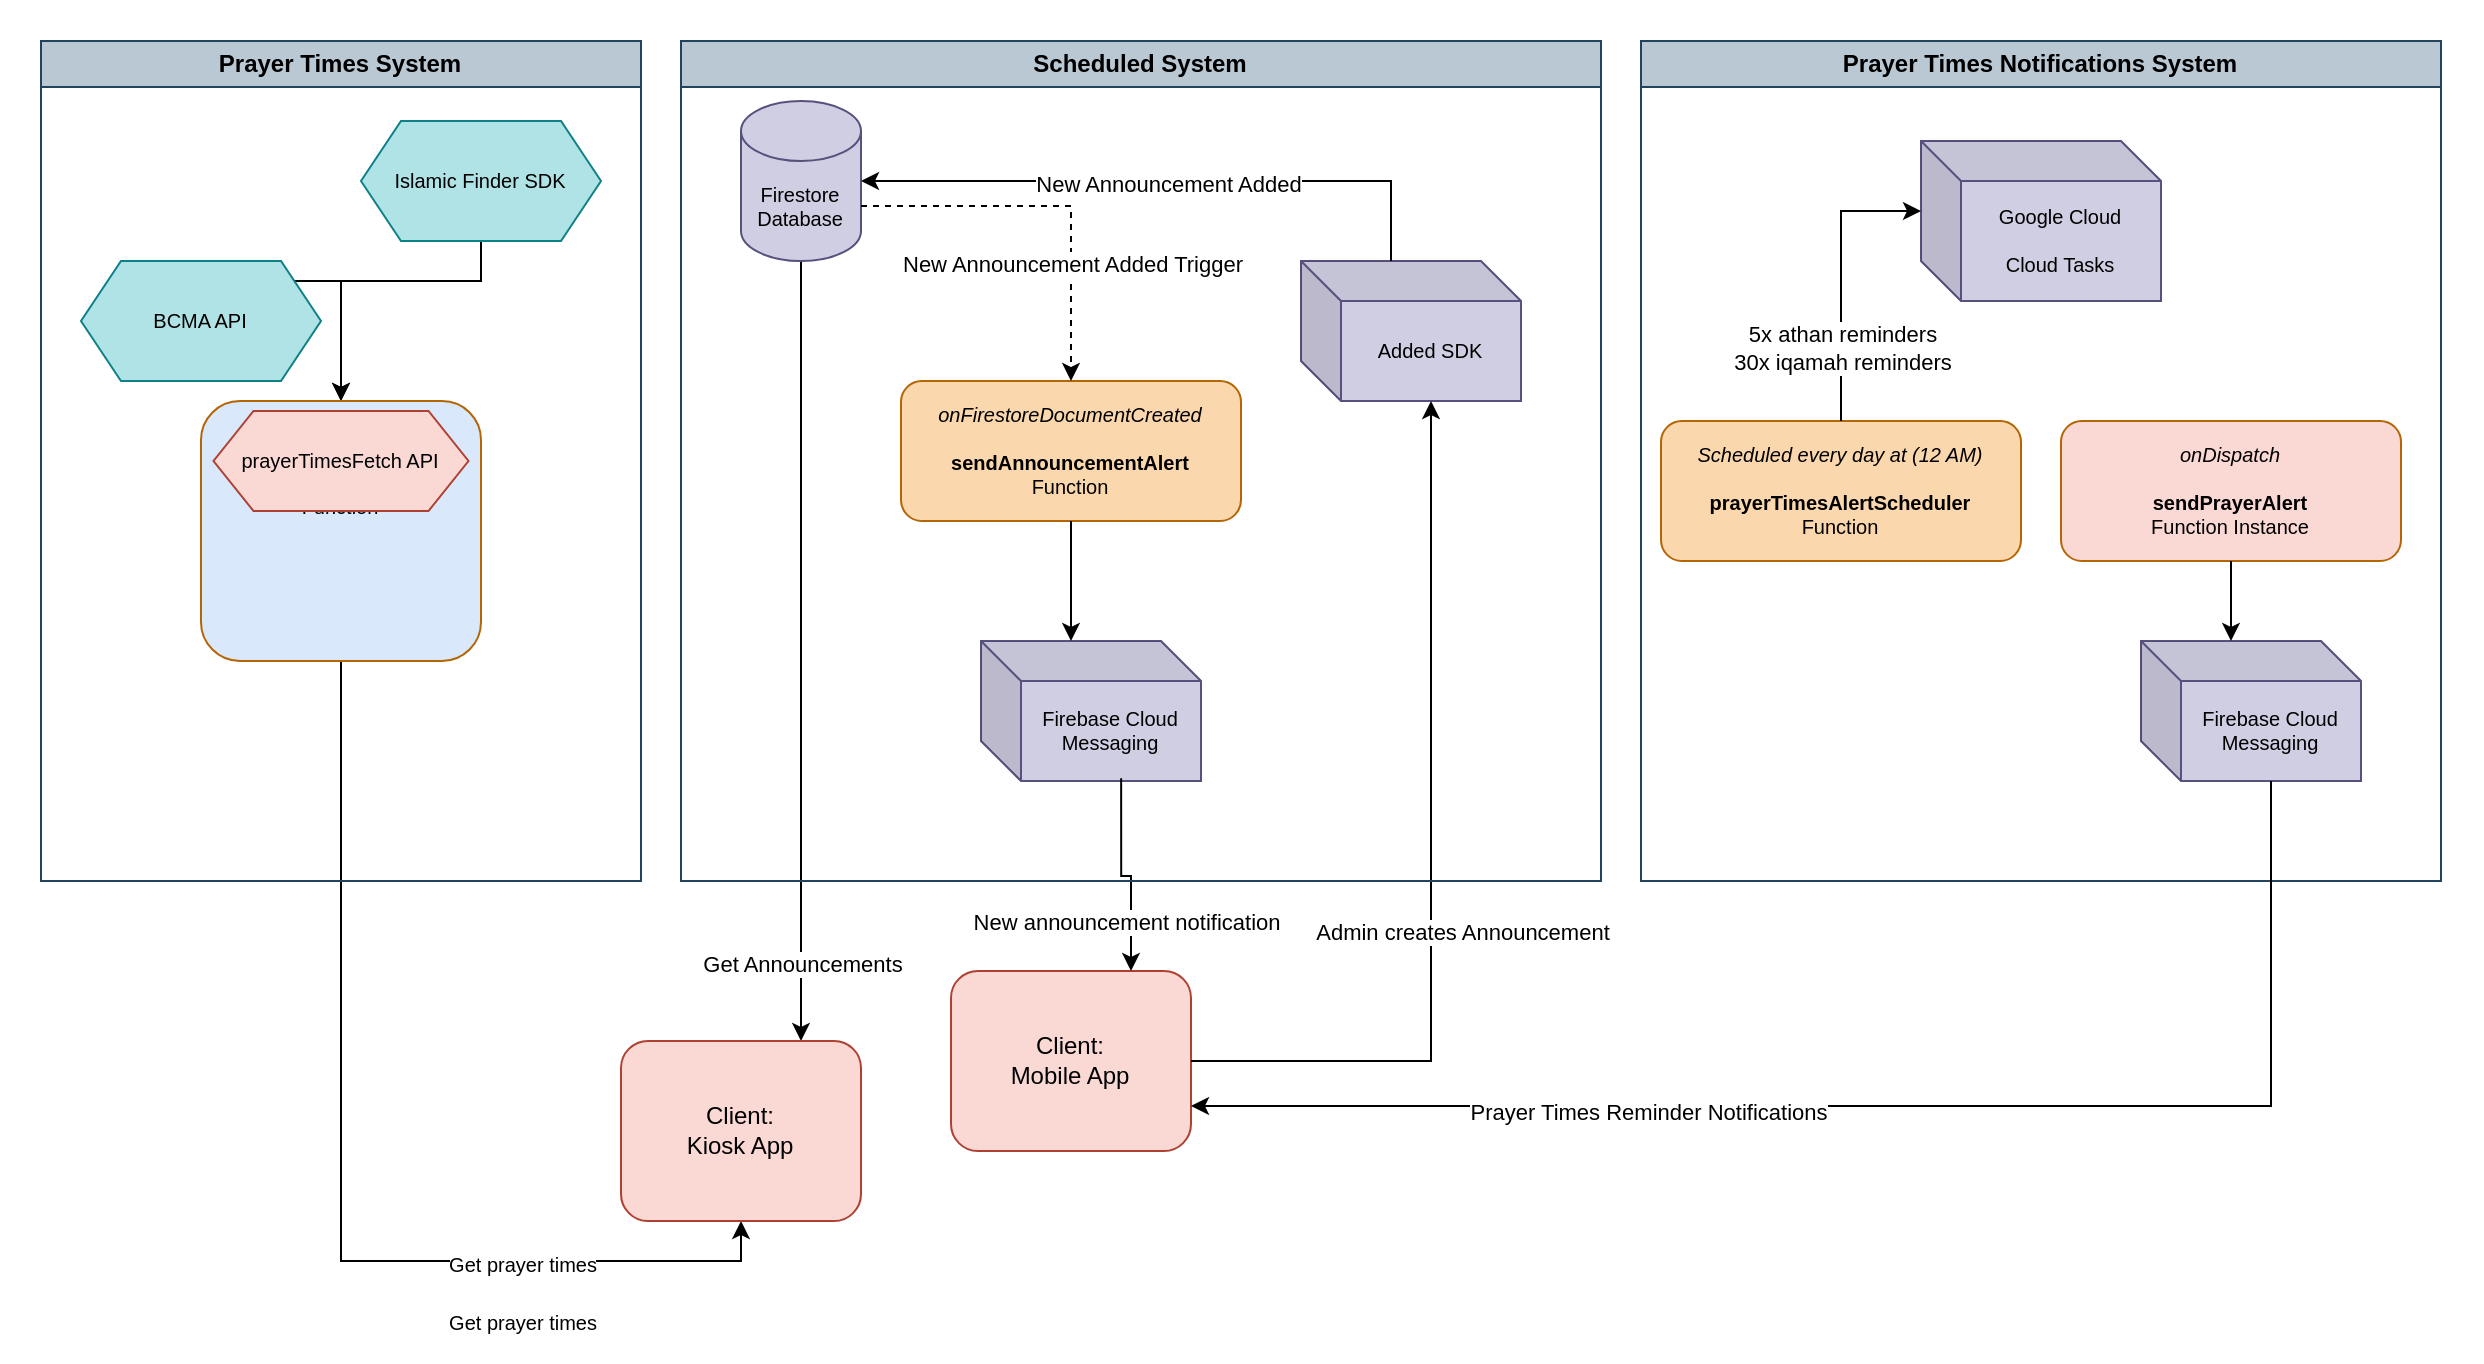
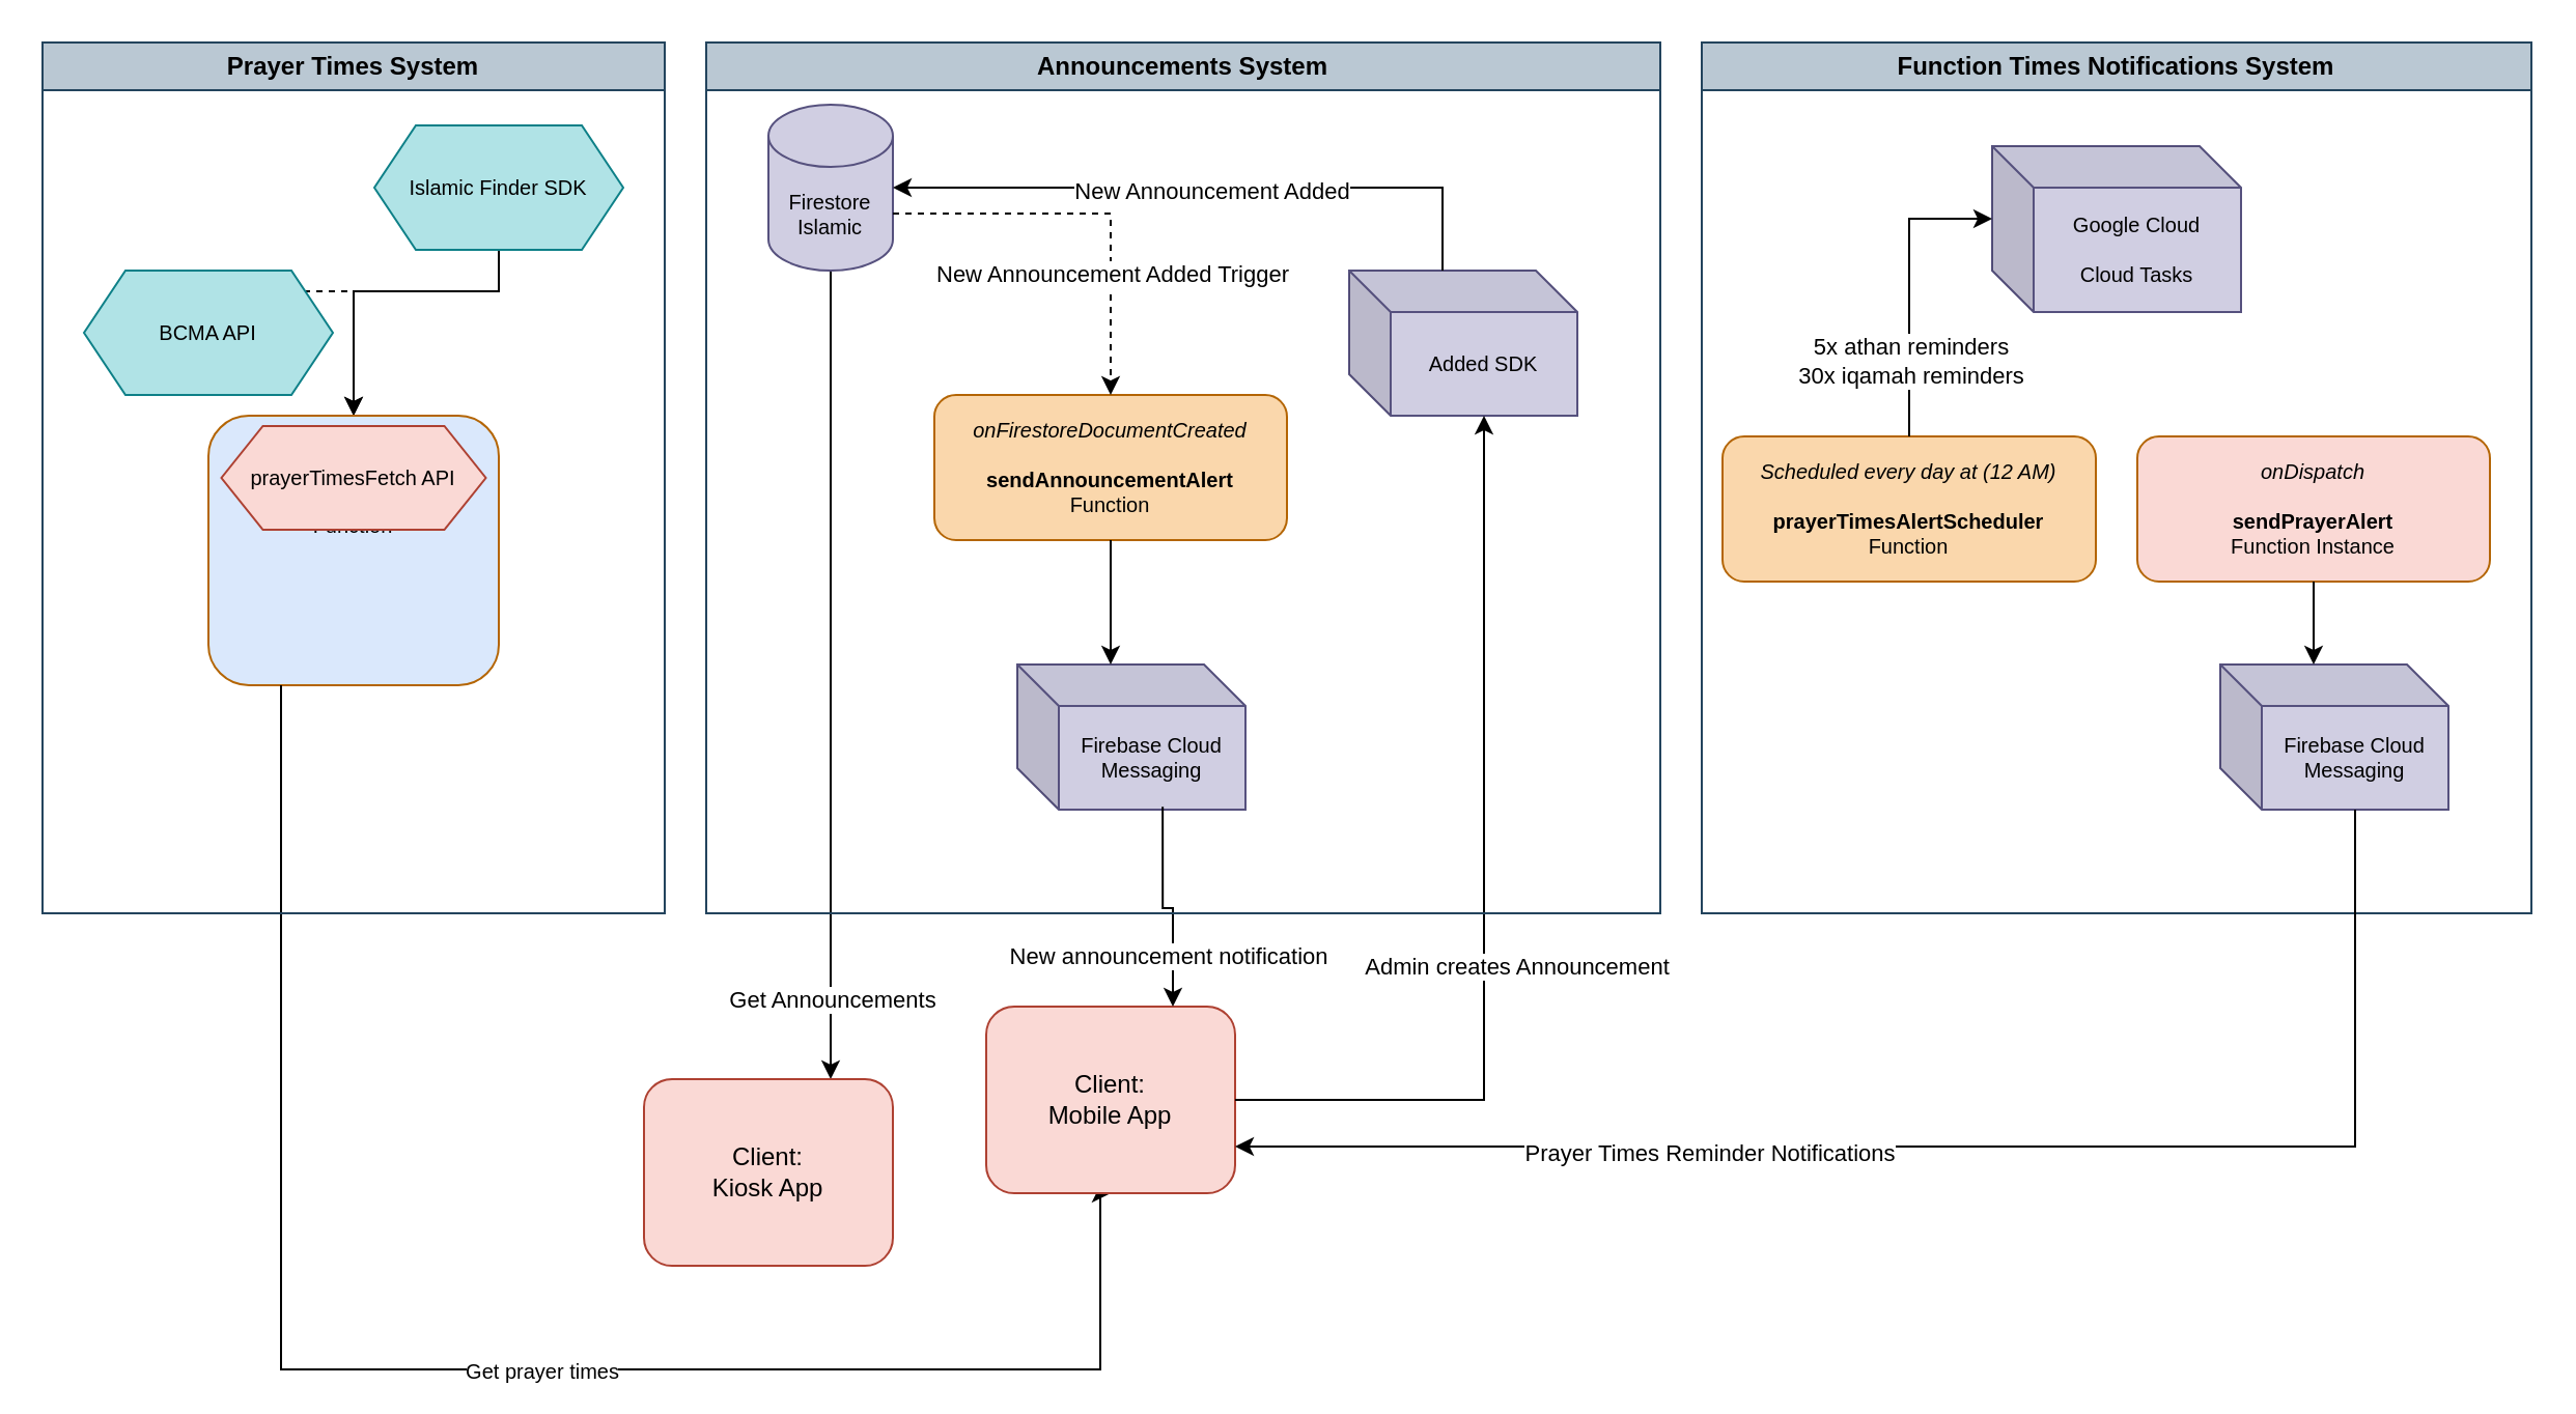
- <mxCell id="29" value="Scheduled System" style="swimlane;whiteSpace=wrap;html=1;fillColor=#bac8d3;strokeColor=#23445d;" vertex="1" parent="1"><mxGeometry x="340" y="20" width="460" height="420" as="geometry" /></mxCell>
+ <mxCell id="29" value="Announcements System" style="swimlane;whiteSpace=wrap;html=1;fillColor=#bac8d3;strokeColor=#23445d;" vertex="1" parent="1"><mxGeometry x="340" y="20" width="460" height="420" as="geometry" /></mxCell>
- <mxCell id="30" value="Prayer Times Notifications System" style="swimlane;whiteSpace=wrap;html=1;fillColor=#bac8d3;strokeColor=#23445d;" vertex="1" parent="1"><mxGeometry x="820" y="20" width="400" height="420" as="geometry" /></mxCell>
+ <mxCell id="30" value="Function Times Notifications System" style="swimlane;whiteSpace=wrap;html=1;fillColor=#bac8d3;strokeColor=#23445d;" vertex="1" parent="1"><mxGeometry x="820" y="20" width="400" height="420" as="geometry" /></mxCell>
- <mxCell id="13" value="Firestore Database" style="shape=cylinder3;whiteSpace=wrap;html=1;boundedLbl=1;backgroundOutline=1;size=15;fontSize=10;fillColor=#d0cee2;strokeColor=#56517e;" vertex="1" parent="1"><mxGeometry x="370" y="50" width="60" height="80" as="geometry" /></mxCell>
+ <mxCell id="13" value="Firestore Islamic" style="shape=cylinder3;whiteSpace=wrap;html=1;boundedLbl=1;backgroundOutline=1;size=15;fontSize=10;fillColor=#d0cee2;strokeColor=#56517e;" vertex="1" parent="1"><mxGeometry x="370" y="50" width="60" height="80" as="geometry" /></mxCell>
- <mxCell id="2" style="edgeStyle=orthogonalEdgeStyle;rounded=0;orthogonalLoop=1;jettySize=auto;html=1;exitX=0.5;exitY=1;exitDx=0;exitDy=0;entryX=0.5;entryY=0;entryDx=0;entryDy=0;" edge="1" parent="1" source="3" target="8"><mxGeometry relative="1" as="geometry"><Array as="points"><mxPoint x="100" y="140" /><mxPoint x="170" y="140" /></Array></mxGeometry></mxCell>
+ <mxCell id="2" style="edgeStyle=orthogonalEdgeStyle;rounded=0;orthogonalLoop=1;jettySize=auto;html=1;exitX=0.5;exitY=1;exitDx=0;exitDy=0;entryX=0.5;entryY=0;entryDx=0;entryDy=0;dashed=1;" edge="1" parent="1" source="3" target="8"><mxGeometry relative="1" as="geometry"><Array as="points"><mxPoint x="100" y="140" /><mxPoint x="170" y="140" /></Array></mxGeometry></mxCell>
+ <mxCell id="20" style="edgeStyle=orthogonalEdgeStyle;rounded=0;orthogonalLoop=1;jettySize=auto;html=1;exitX=0.25;exitY=1;exitDx=0;exitDy=0;entryX=0.5;entryY=1;entryDx=0;entryDy=0;" edge="1" parent="1" source="8" target="21"><mxGeometry relative="1" as="geometry"><Array as="points"><mxPoint x="135" y="660" /><mxPoint x="530" y="660" /></Array></mxGeometry></mxCell>
- <mxCell id="6" style="edgeStyle=orthogonalEdgeStyle;rounded=0;orthogonalLoop=1;jettySize=auto;html=1;exitX=0.5;exitY=1;exitDx=0;exitDy=0;entryX=0.5;entryY=1;entryDx=0;entryDy=0;" edge="1" parent="1" source="8" target="14"><mxGeometry relative="1" as="geometry"><Array as="points"><mxPoint x="170" y="630" /><mxPoint x="370" y="630" /></Array></mxGeometry></mxCell>
- <mxCell id="7" value="Get prayer times" style="edgeLabel;html=1;align=center;verticalAlign=middle;resizable=0;points=[];fontSize=10;" vertex="1" connectable="0" parent="6"><mxGeometry x="-0.217" y="2" relative="1" as="geometry"><mxPoint x="88" y="97" as="offset" /></mxGeometry></mxCell>
